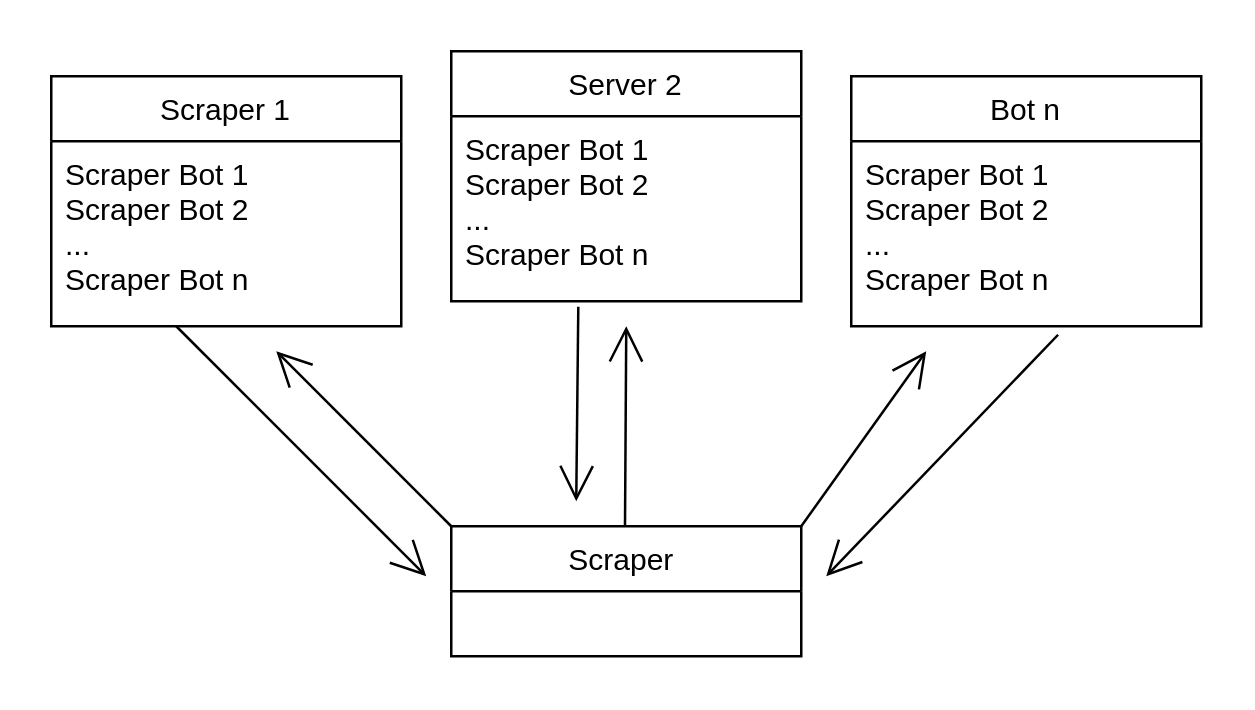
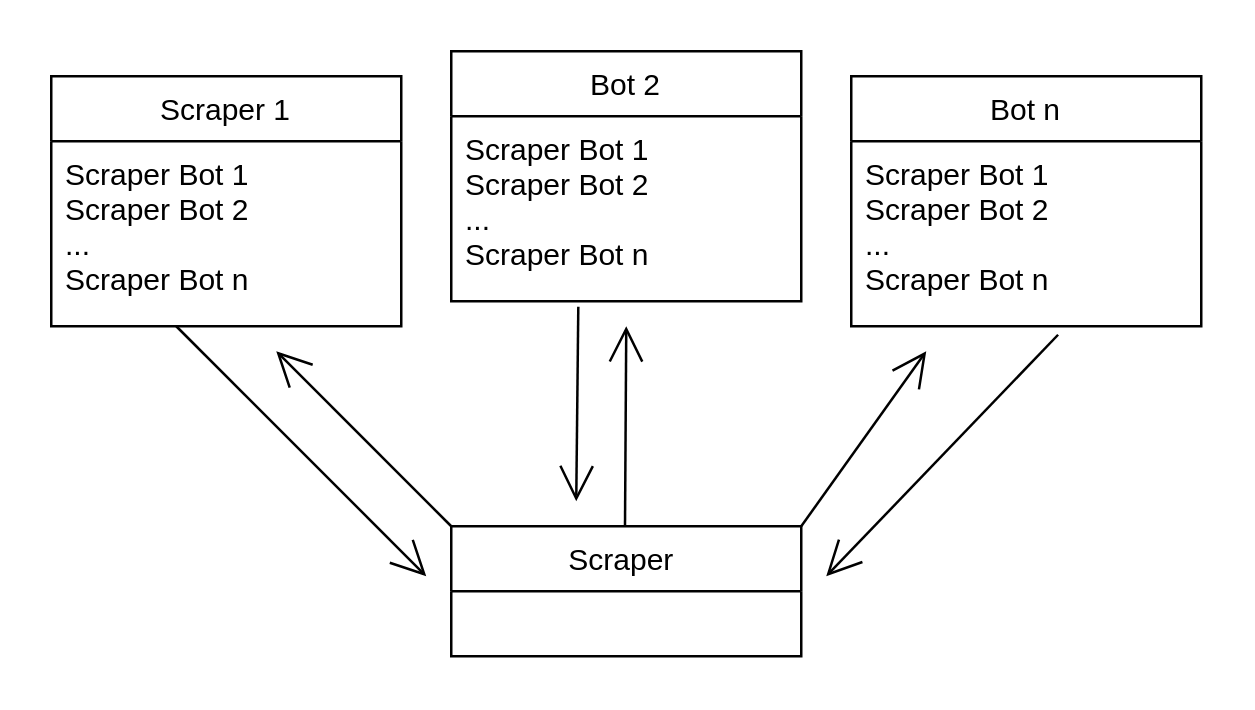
- <mxCell id="8" value="Server 2" style="swimlane;fontStyle=0;childLayout=stackLayout;horizontal=1;startSize=26;fillColor=none;horizontalStack=0;resizeParent=1;resizeParentMax=0;resizeLast=0;collapsible=1;marginBottom=0;" vertex="1" parent="1"><mxGeometry x="180" y="20" width="140" height="100" as="geometry" /></mxCell>
+ <mxCell id="8" value="Bot 2" style="swimlane;fontStyle=0;childLayout=stackLayout;horizontal=1;startSize=26;fillColor=none;horizontalStack=0;resizeParent=1;resizeParentMax=0;resizeLast=0;collapsible=1;marginBottom=0;" vertex="1" parent="1"><mxGeometry x="180" y="20" width="140" height="100" as="geometry" /></mxCell>
